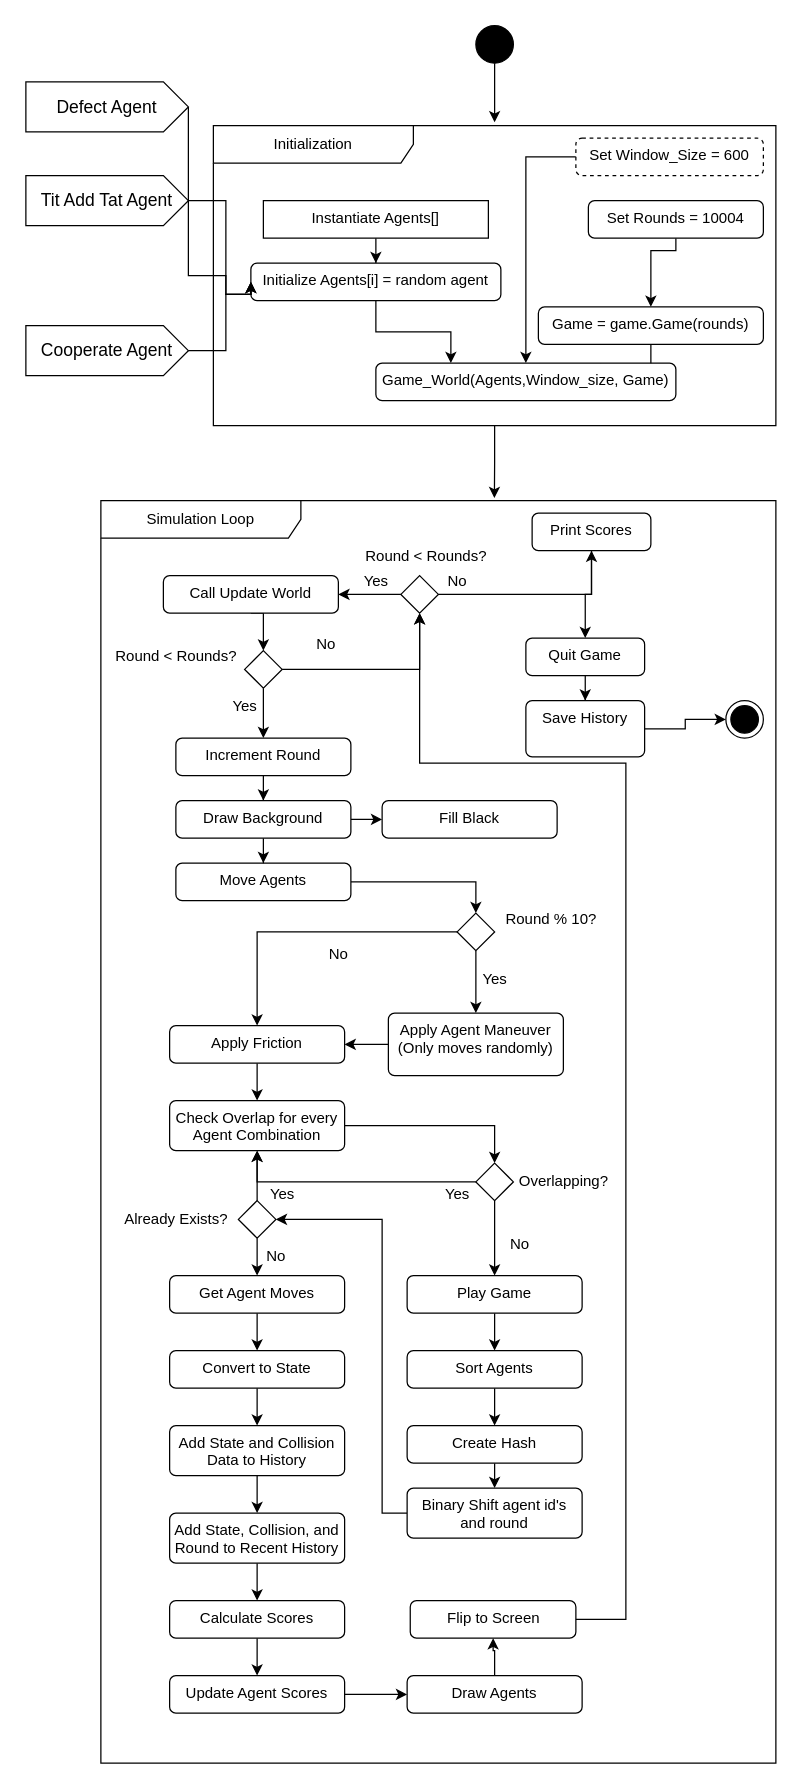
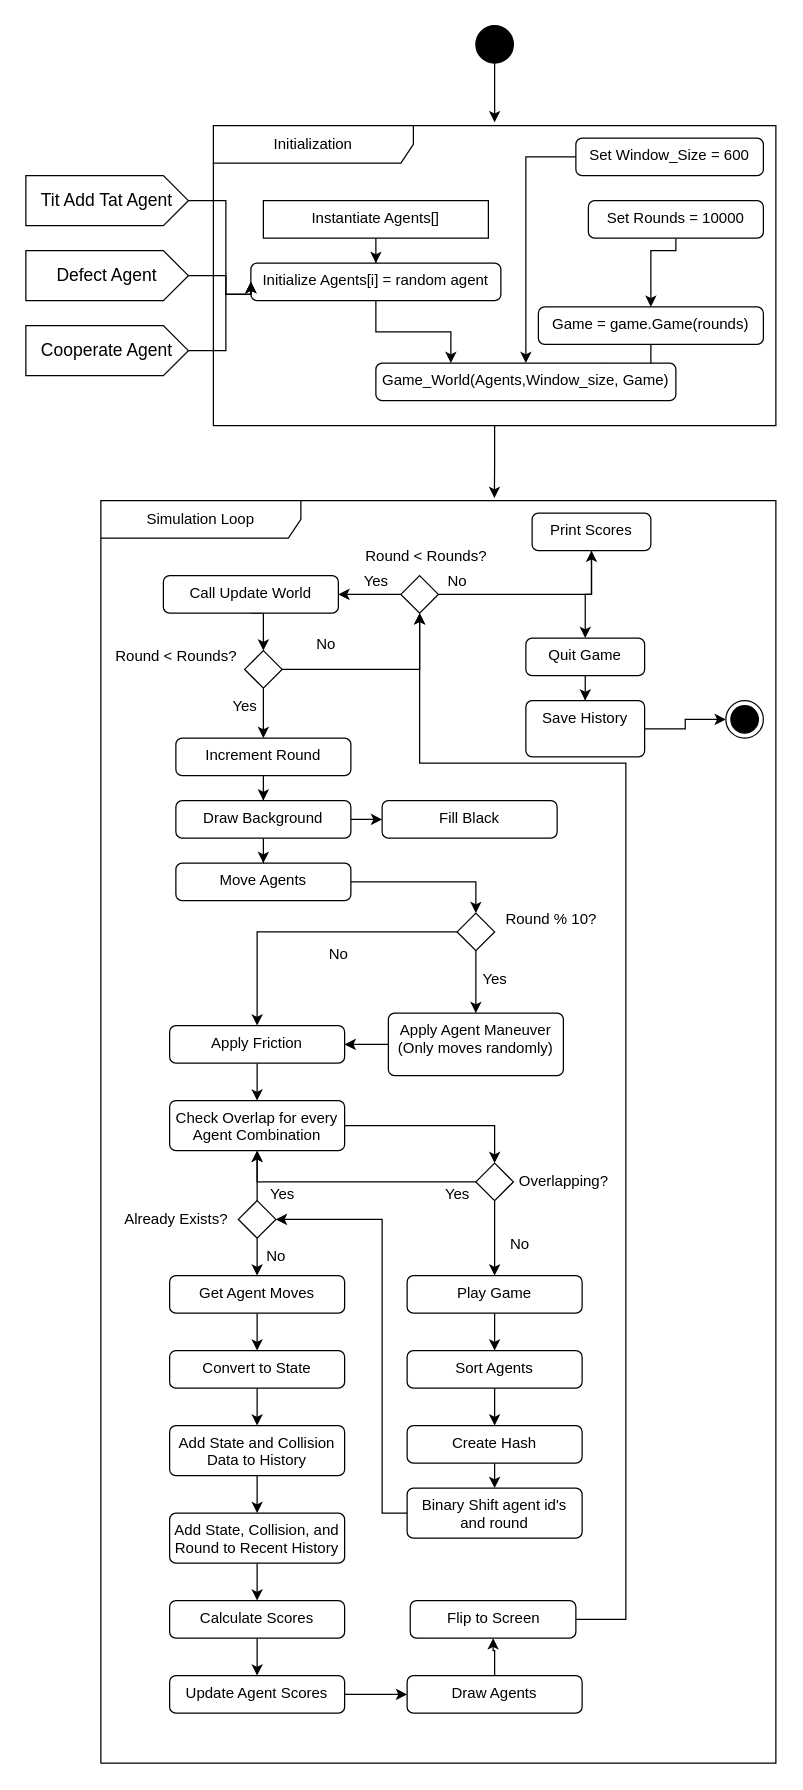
- <mxCell id="20" value="Defect Agent" style="html=1;shape=mxgraph.infographic.ribbonSimple;notch1=0;notch2=20;align=center;verticalAlign=middle;fontSize=14;fontStyle=0;fillColor=#FFFFFF;whiteSpace=wrap;" vertex="1" parent="1"><mxGeometry x="20" y="65" width="130" height="40" as="geometry" /></mxCell>
+ <mxCell id="20" value="Defect Agent" style="html=1;shape=mxgraph.infographic.ribbonSimple;notch1=0;notch2=20;align=center;verticalAlign=middle;fontSize=14;fontStyle=0;fillColor=#FFFFFF;whiteSpace=wrap;" vertex="1" parent="1"><mxGeometry x="20" y="200" width="130" height="40" as="geometry" /></mxCell>
- <mxCell id="7" value="Set Window_Size = 600" style="html=1;align=center;verticalAlign=top;rounded=1;absoluteArcSize=1;arcSize=10;dashed=1;whiteSpace=wrap;" vertex="1" parent="5"><mxGeometry x="290" y="10" width="150" height="30" as="geometry" /></mxCell>
+ <mxCell id="7" value="Set Window_Size = 600" style="html=1;align=center;verticalAlign=top;rounded=1;absoluteArcSize=1;arcSize=10;dashed=0;whiteSpace=wrap;" vertex="1" parent="5"><mxGeometry x="290" y="10" width="150" height="30" as="geometry" /></mxCell>
- <mxCell id="14" value="Set Rounds = 10004" style="html=1;align=center;verticalAlign=top;rounded=1;absoluteArcSize=1;arcSize=10;dashed=0;whiteSpace=wrap;" vertex="1" parent="5"><mxGeometry x="300" y="60" width="140" height="30" as="geometry" /></mxCell>
+ <mxCell id="14" value="Set Rounds = 10000" style="html=1;align=center;verticalAlign=top;rounded=1;absoluteArcSize=1;arcSize=10;dashed=0;whiteSpace=wrap;" vertex="1" parent="5"><mxGeometry x="300" y="60" width="140" height="30" as="geometry" /></mxCell>
